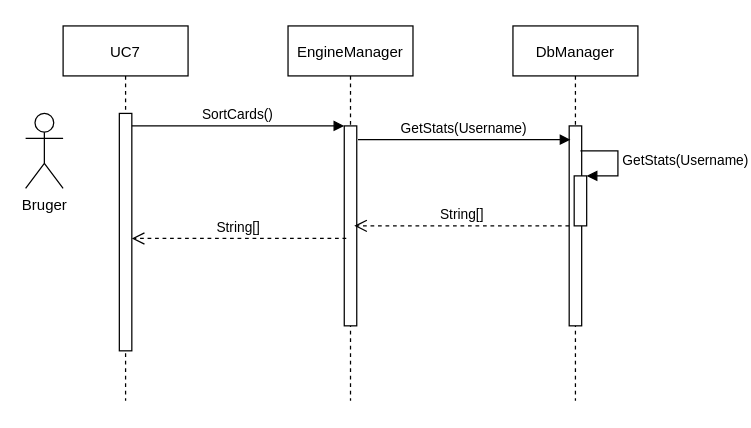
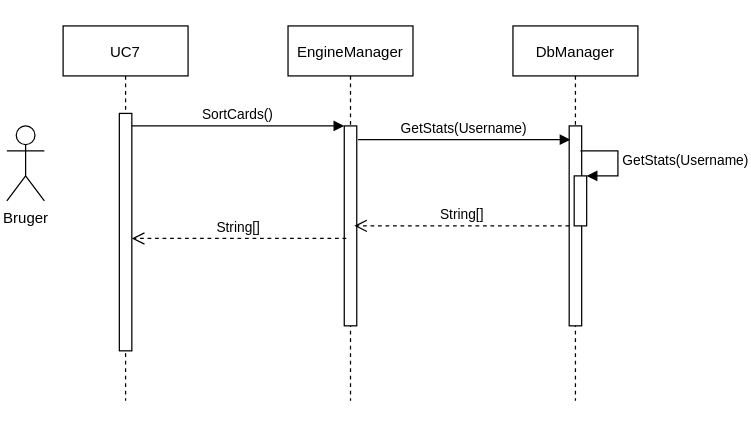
- <mxCell id="12" value="Bruger" style="shape=umlActor;verticalLabelPosition=bottom;verticalAlign=top;html=1;outlineConnect=0;" vertex="1" parent="1"><mxGeometry x="20" y="90" width="30" height="60" as="geometry" /></mxCell>
+ <mxCell id="12" value="Bruger" style="shape=umlActor;verticalLabelPosition=bottom;verticalAlign=top;html=1;outlineConnect=0;" vertex="1" parent="1"><mxGeometry x="5" y="100" width="30" height="60" as="geometry" /></mxCell>
